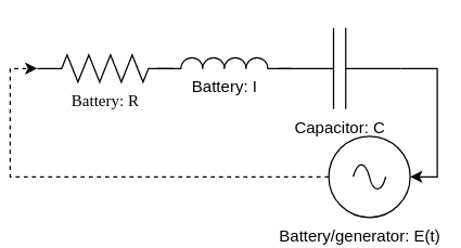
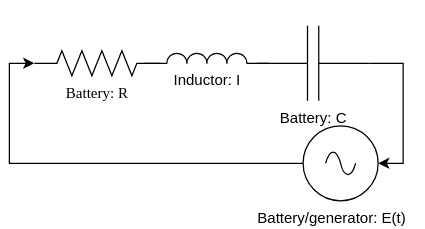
- <mxCell id="9" value="Battery: I" style="pointerEvents=1;verticalLabelPosition=bottom;shadow=0;dashed=0;align=center;html=1;verticalAlign=top;shape=mxgraph.electrical.inductors.inductor_3;" vertex="1" parent="1"><mxGeometry x="108" y="42" width="100" height="8" as="geometry" /></mxCell>
+ <mxCell id="9" value="Inductor: I" style="pointerEvents=1;verticalLabelPosition=bottom;shadow=0;dashed=0;align=center;html=1;verticalAlign=top;shape=mxgraph.electrical.inductors.inductor_3;" vertex="1" parent="1"><mxGeometry x="108" y="42" width="100" height="8" as="geometry" /></mxCell>
- <mxCell id="4" value="Capacitor: C" style="pointerEvents=1;verticalLabelPosition=bottom;shadow=0;dashed=0;align=center;html=1;verticalAlign=top;shape=mxgraph.electrical.capacitors.capacitor_1;" vertex="1" parent="1"><mxGeometry x="198" y="20" width="90" height="60" as="geometry" /></mxCell>
+ <mxCell id="4" value="Battery: C" style="pointerEvents=1;verticalLabelPosition=bottom;shadow=0;dashed=0;align=center;html=1;verticalAlign=top;shape=mxgraph.electrical.capacitors.capacitor_1;" vertex="1" parent="1"><mxGeometry x="198" y="20" width="90" height="60" as="geometry" /></mxCell>
- <mxCell id="8" style="edgeStyle=orthogonalEdgeStyle;rounded=0;orthogonalLoop=1;jettySize=auto;html=1;exitX=0;exitY=0.5;exitDx=0;exitDy=0;exitPerimeter=0;entryX=0;entryY=0.5;entryDx=0;entryDy=0;entryPerimeter=0;dashed=1;" edge="1" parent="1" source="6" target="3"><mxGeometry relative="1" as="geometry" /></mxCell>
+ <mxCell id="8" style="edgeStyle=orthogonalEdgeStyle;rounded=0;orthogonalLoop=1;jettySize=auto;html=1;exitX=0;exitY=0.5;exitDx=0;exitDy=0;exitPerimeter=0;entryX=0;entryY=0.5;entryDx=0;entryDy=0;entryPerimeter=0;" edge="1" parent="1" source="6" target="3"><mxGeometry relative="1" as="geometry" /></mxCell>
